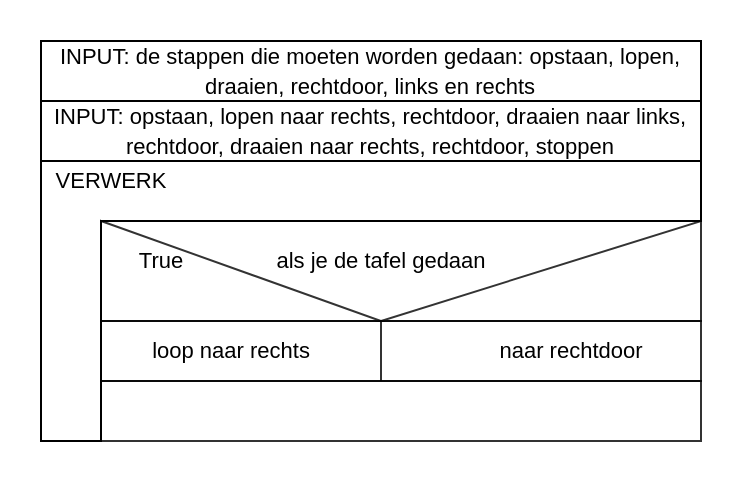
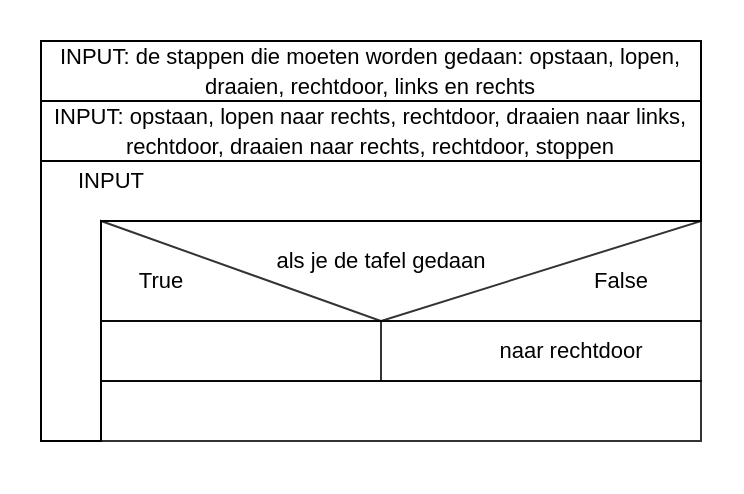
- <mxCell id="12" value="VERWERK" style="text;html=1;resizable=0;autosize=1;align=center;verticalAlign=middle;points=[];fillColor=none;strokeColor=none;rounded=0;fontSize=11;opacity=80;" vertex="1" parent="4"><mxGeometry y="30" width="70" height="20" as="geometry" /></mxCell>
+ <mxCell id="12" value="INPUT" style="text;html=1;resizable=0;autosize=1;align=center;verticalAlign=middle;points=[];fillColor=none;strokeColor=none;rounded=0;fontSize=11;opacity=80;" vertex="1" parent="4"><mxGeometry y="30" width="70" height="20" as="geometry" /></mxCell>
- <mxCell id="14" value="True" style="text;html=1;resizable=0;autosize=1;align=center;verticalAlign=middle;points=[];fillColor=none;strokeColor=none;rounded=0;fontSize=11;opacity=80;" vertex="1" parent="4"><mxGeometry x="40" y="70" width="40" height="20" as="geometry" /></mxCell>
+ <mxCell id="14" value="True" style="text;html=1;resizable=0;autosize=1;align=center;verticalAlign=middle;points=[];fillColor=none;strokeColor=none;rounded=0;fontSize=11;opacity=80;" vertex="1" parent="4"><mxGeometry x="40" y="80" width="40" height="20" as="geometry" /></mxCell>
+ <mxCell id="15" value="False" style="text;html=1;resizable=0;autosize=1;align=center;verticalAlign=middle;points=[];fillColor=none;strokeColor=none;rounded=0;fontSize=11;opacity=80;" vertex="1" parent="4"><mxGeometry x="270" y="80" width="40" height="20" as="geometry" /></mxCell>
- <mxCell id="16" value="loop naar rechts" style="text;html=1;resizable=0;autosize=1;align=center;verticalAlign=middle;points=[];fillColor=none;strokeColor=none;rounded=0;fontSize=11;opacity=80;" vertex="1" parent="4"><mxGeometry x="50" y="115" width="90" height="20" as="geometry" /></mxCell>
